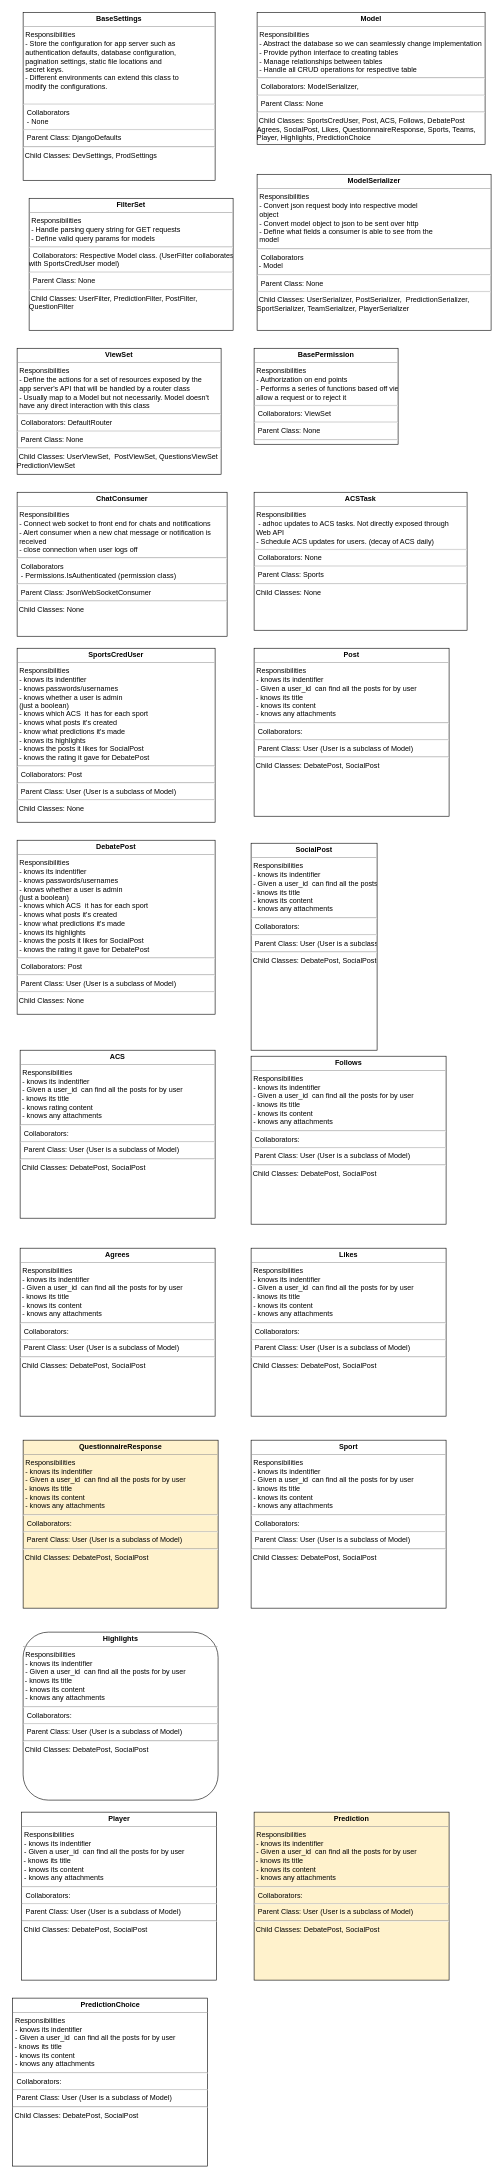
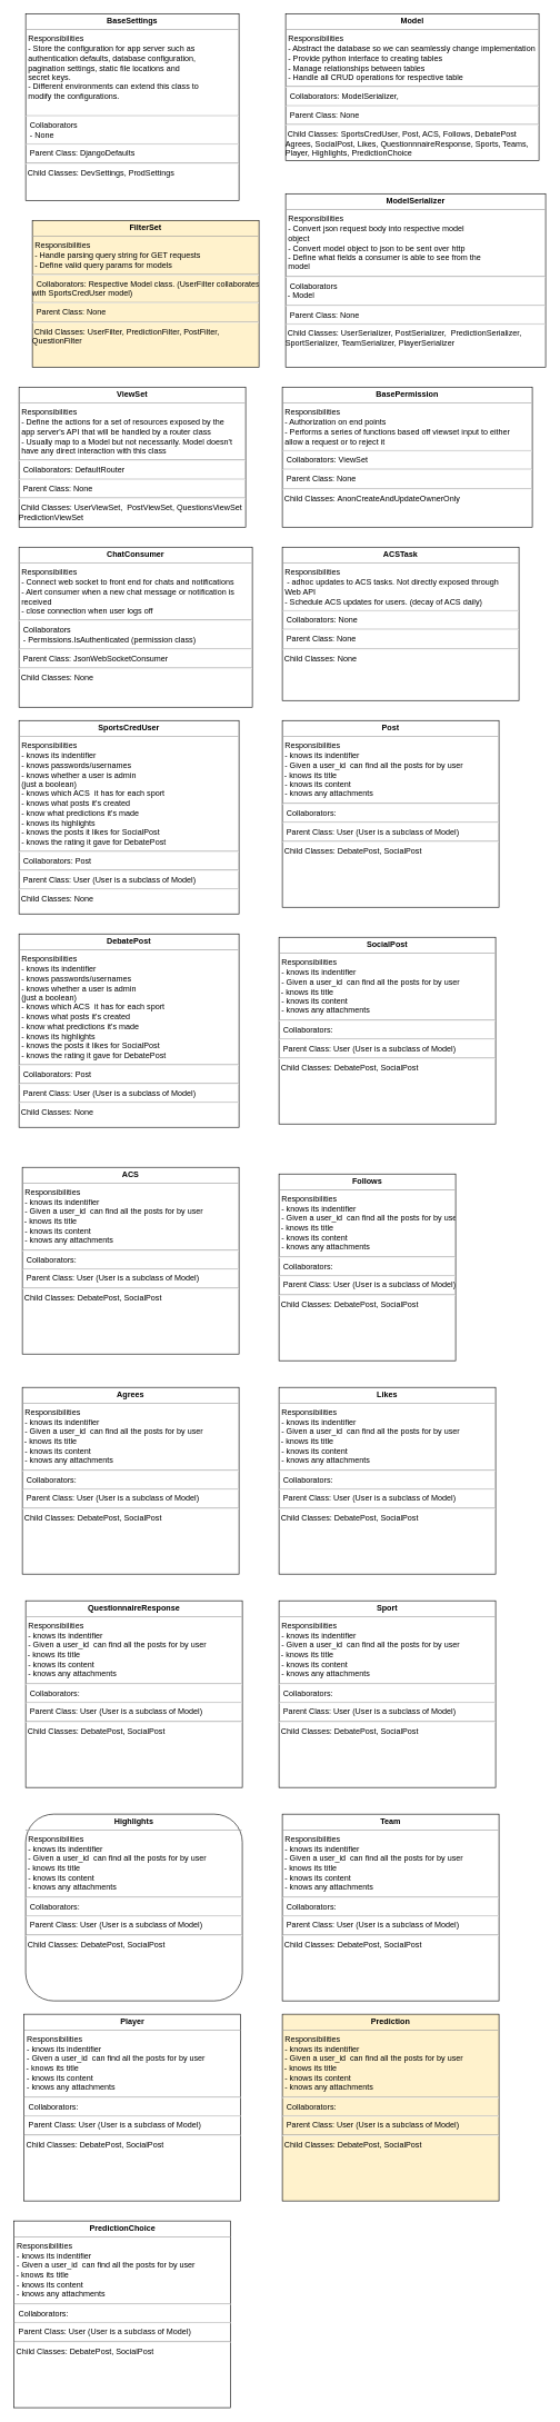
- <mxCell id="6" value="&lt;p style=&quot;margin: 0px ; margin-top: 4px ; text-align: center&quot;&gt;&lt;b&gt;FilterSet&lt;/b&gt;&lt;br&gt;&lt;/p&gt;&lt;hr size=&quot;1&quot;&gt;&lt;p style=&quot;margin: 0px ; margin-left: 4px&quot;&gt;&lt;/p&gt;&lt;p style=&quot;margin: 0px ; margin-left: 4px&quot;&gt;Responsibilities&lt;/p&gt;&lt;p style=&quot;margin: 0px ; margin-left: 4px&quot;&gt;- Handle parsing query string for GET requests&lt;br&gt;&lt;/p&gt;&lt;p style=&quot;margin: 0px ; margin-left: 4px&quot;&gt;- Define valid query params for models&lt;br&gt;&lt;/p&gt;&lt;hr&gt;&lt;div&gt;&amp;nbsp; Collaborators: Respective Model class. (UserFilter collaborates&lt;/div&gt;&lt;div&gt;with SportsCredUser model)&lt;br&gt;&lt;/div&gt;&lt;hr&gt;&amp;nbsp; Parent Class: None&amp;nbsp; &amp;nbsp;&lt;br&gt;&lt;hr&gt;&lt;div&gt;&amp;nbsp;Child Classes: UserFilter, PredictionFilter, PostFilter, &lt;br&gt;&lt;/div&gt;&lt;div&gt;QuestionFilter&lt;br&gt; &lt;/div&gt;" style="verticalAlign=top;align=left;overflow=fill;fontSize=12;fontFamily=Helvetica;html=1;" parent="1" vertex="1"><mxGeometry x="48" y="330" width="340" height="220" as="geometry" /></mxCell>
+ <mxCell id="6" value="&lt;p style=&quot;margin: 0px ; margin-top: 4px ; text-align: center&quot;&gt;&lt;b&gt;FilterSet&lt;/b&gt;&lt;br&gt;&lt;/p&gt;&lt;hr size=&quot;1&quot;&gt;&lt;p style=&quot;margin: 0px ; margin-left: 4px&quot;&gt;&lt;/p&gt;&lt;p style=&quot;margin: 0px ; margin-left: 4px&quot;&gt;Responsibilities&lt;/p&gt;&lt;p style=&quot;margin: 0px ; margin-left: 4px&quot;&gt;- Handle parsing query string for GET requests&lt;br&gt;&lt;/p&gt;&lt;p style=&quot;margin: 0px ; margin-left: 4px&quot;&gt;- Define valid query params for models&lt;br&gt;&lt;/p&gt;&lt;hr&gt;&lt;div&gt;&amp;nbsp; Collaborators: Respective Model class. (UserFilter collaborates&lt;/div&gt;&lt;div&gt;with SportsCredUser model)&lt;br&gt;&lt;/div&gt;&lt;hr&gt;&amp;nbsp; Parent Class: None&amp;nbsp; &amp;nbsp;&lt;br&gt;&lt;hr&gt;&lt;div&gt;&amp;nbsp;Child Classes: UserFilter, PredictionFilter, PostFilter, &lt;br&gt;&lt;/div&gt;&lt;div&gt;QuestionFilter&lt;br&gt; &lt;/div&gt;" style="verticalAlign=top;align=left;overflow=fill;fontSize=12;fontFamily=Helvetica;html=1;fillColor=#fff2cc;" parent="1" vertex="1"><mxGeometry x="48" y="330" width="340" height="220" as="geometry" /></mxCell>
- <mxCell id="5" value="&lt;p style=&quot;margin: 0px ; margin-top: 4px ; text-align: center&quot;&gt;&lt;b&gt;BasePermission&lt;/b&gt;&lt;br&gt;&lt;/p&gt;&lt;hr size=&quot;1&quot;&gt;&lt;p style=&quot;margin: 0px ; margin-left: 4px&quot;&gt;&lt;/p&gt;&lt;p style=&quot;margin: 0px ; margin-left: 4px&quot;&gt;Responsibilities&lt;/p&gt;&lt;p style=&quot;margin: 0px ; margin-left: 4px&quot;&gt;- Authorization on end points&lt;/p&gt;&lt;p style=&quot;margin: 0px ; margin-left: 4px&quot;&gt;- Performs a series of functions based off viewset input to either&lt;/p&gt;&lt;p style=&quot;margin: 0px ; margin-left: 4px&quot;&gt;allow a request or to reject it&lt;br&gt;&lt;/p&gt;&lt;hr&gt;&amp;nbsp; Collaborators: ViewSet &lt;br&gt;&lt;hr&gt;&amp;nbsp; Parent Class: None&amp;nbsp; &amp;nbsp;&lt;br&gt;&lt;hr&gt;&amp;nbsp;Child Classes: &lt;span class=&quot;pl-v&quot;&gt;AnonCreateAndUpdateOwnerOnly&lt;/span&gt;" style="verticalAlign=top;align=left;overflow=fill;fontSize=12;fontFamily=Helvetica;html=1;" parent="1" vertex="1"><mxGeometry x="423" y="580" width="240" height="160" as="geometry" /></mxCell>
+ <mxCell id="5" value="&lt;p style=&quot;margin: 0px ; margin-top: 4px ; text-align: center&quot;&gt;&lt;b&gt;BasePermission&lt;/b&gt;&lt;br&gt;&lt;/p&gt;&lt;hr size=&quot;1&quot;&gt;&lt;p style=&quot;margin: 0px ; margin-left: 4px&quot;&gt;&lt;/p&gt;&lt;p style=&quot;margin: 0px ; margin-left: 4px&quot;&gt;Responsibilities&lt;/p&gt;&lt;p style=&quot;margin: 0px ; margin-left: 4px&quot;&gt;- Authorization on end points&lt;/p&gt;&lt;p style=&quot;margin: 0px ; margin-left: 4px&quot;&gt;- Performs a series of functions based off viewset input to either&lt;/p&gt;&lt;p style=&quot;margin: 0px ; margin-left: 4px&quot;&gt;allow a request or to reject it&lt;br&gt;&lt;/p&gt;&lt;hr&gt;&amp;nbsp; Collaborators: ViewSet &lt;br&gt;&lt;hr&gt;&amp;nbsp; Parent Class: None&amp;nbsp; &amp;nbsp;&lt;br&gt;&lt;hr&gt;&amp;nbsp;Child Classes: &lt;span class=&quot;pl-v&quot;&gt;AnonCreateAndUpdateOwnerOnly&lt;/span&gt;" style="verticalAlign=top;align=left;overflow=fill;fontSize=12;fontFamily=Helvetica;html=1;" parent="1" vertex="1"><mxGeometry x="423" y="580" width="375" height="210" as="geometry" /></mxCell>
- <mxCell id="8" value="&lt;p style=&quot;margin: 0px ; margin-top: 4px ; text-align: center&quot;&gt;&lt;b&gt;ACSTask&lt;/b&gt;&lt;/p&gt;&lt;hr size=&quot;1&quot;&gt;&lt;p style=&quot;margin: 0px ; margin-left: 4px&quot;&gt;&lt;/p&gt;&lt;p style=&quot;margin: 0px ; margin-left: 4px&quot;&gt;Responsibilities&lt;/p&gt;&lt;p style=&quot;margin: 0px ; margin-left: 4px&quot;&gt;&amp;nbsp;- adhoc updates to ACS tasks. Not directly exposed through &lt;br&gt;&lt;/p&gt;&lt;p style=&quot;margin: 0px ; margin-left: 4px&quot;&gt;Web API &lt;br&gt;&lt;/p&gt;&lt;p style=&quot;margin: 0px ; margin-left: 4px&quot;&gt;- Schedule ACS updates for users. (decay of ACS daily)&lt;br&gt;&lt;/p&gt;&lt;hr&gt;&lt;div&gt;&amp;nbsp; Collaborators: None&lt;br&gt;&lt;/div&gt;&lt;hr&gt;&amp;nbsp; Parent Class: Sports&amp;nbsp; &amp;nbsp;&lt;br&gt;&lt;hr&gt;&amp;nbsp;Child Classes: None" style="verticalAlign=top;align=left;overflow=fill;fontSize=12;fontFamily=Helvetica;html=1;" parent="1" vertex="1"><mxGeometry x="423" y="820" width="355" height="230" as="geometry" /></mxCell>
+ <mxCell id="8" value="&lt;p style=&quot;margin: 0px ; margin-top: 4px ; text-align: center&quot;&gt;&lt;b&gt;ACSTask&lt;/b&gt;&lt;/p&gt;&lt;hr size=&quot;1&quot;&gt;&lt;p style=&quot;margin: 0px ; margin-left: 4px&quot;&gt;&lt;/p&gt;&lt;p style=&quot;margin: 0px ; margin-left: 4px&quot;&gt;Responsibilities&lt;/p&gt;&lt;p style=&quot;margin: 0px ; margin-left: 4px&quot;&gt;&amp;nbsp;- adhoc updates to ACS tasks. Not directly exposed through &lt;br&gt;&lt;/p&gt;&lt;p style=&quot;margin: 0px ; margin-left: 4px&quot;&gt;Web API &lt;br&gt;&lt;/p&gt;&lt;p style=&quot;margin: 0px ; margin-left: 4px&quot;&gt;- Schedule ACS updates for users. (decay of ACS daily)&lt;br&gt;&lt;/p&gt;&lt;hr&gt;&lt;div&gt;&amp;nbsp; Collaborators: None&lt;br&gt;&lt;/div&gt;&lt;hr&gt;&amp;nbsp; Parent Class: None&amp;nbsp; &amp;nbsp;&lt;br&gt;&lt;hr&gt;&amp;nbsp;Child Classes: None" style="verticalAlign=top;align=left;overflow=fill;fontSize=12;fontFamily=Helvetica;html=1;" parent="1" vertex="1"><mxGeometry x="423" y="820" width="355" height="230" as="geometry" /></mxCell>
- <mxCell id="13" value="&lt;p style=&quot;margin: 0px ; margin-top: 4px ; text-align: center&quot;&gt;&lt;b&gt;SocialPost&lt;/b&gt;&lt;br&gt;&lt;/p&gt;&lt;hr size=&quot;1&quot;&gt;&lt;p style=&quot;margin: 0px ; margin-left: 4px&quot;&gt;&lt;/p&gt;&lt;p style=&quot;margin: 0px ; margin-left: 4px&quot;&gt;Responsibilities&lt;/p&gt;&lt;p style=&quot;margin: 0px ; margin-left: 4px&quot;&gt;- knows its indentifier&lt;/p&gt;&lt;p style=&quot;margin: 0px ; margin-left: 4px&quot;&gt;- Given a user_id&amp;nbsp; can find all the posts for by user&lt;br&gt;&lt;/p&gt;&amp;nbsp;- knows its title&lt;br&gt;&lt;p style=&quot;margin: 0px ; margin-left: 4px&quot;&gt;- knows its content&lt;br&gt;&lt;/p&gt;&lt;p style=&quot;margin: 0px ; margin-left: 4px&quot;&gt;- knows any attachments&lt;br&gt;&lt;/p&gt;&lt;hr&gt;&amp;nbsp; Collaborators: &lt;br&gt;&lt;hr&gt;&amp;nbsp; Parent Class: User (User is a subclass of Model) &amp;nbsp; &lt;br&gt;&lt;hr&gt;&amp;nbsp;Child Classes: DebatePost, SocialPost" style="verticalAlign=top;align=left;overflow=fill;fontSize=12;fontFamily=Helvetica;html=1;" parent="1" vertex="1"><mxGeometry x="418" y="1405" width="210" height="345" as="geometry" /></mxCell>
+ <mxCell id="13" value="&lt;p style=&quot;margin: 0px ; margin-top: 4px ; text-align: center&quot;&gt;&lt;b&gt;SocialPost&lt;/b&gt;&lt;br&gt;&lt;/p&gt;&lt;hr size=&quot;1&quot;&gt;&lt;p style=&quot;margin: 0px ; margin-left: 4px&quot;&gt;&lt;/p&gt;&lt;p style=&quot;margin: 0px ; margin-left: 4px&quot;&gt;Responsibilities&lt;/p&gt;&lt;p style=&quot;margin: 0px ; margin-left: 4px&quot;&gt;- knows its indentifier&lt;/p&gt;&lt;p style=&quot;margin: 0px ; margin-left: 4px&quot;&gt;- Given a user_id&amp;nbsp; can find all the posts for by user&lt;br&gt;&lt;/p&gt;&amp;nbsp;- knows its title&lt;br&gt;&lt;p style=&quot;margin: 0px ; margin-left: 4px&quot;&gt;- knows its content&lt;br&gt;&lt;/p&gt;&lt;p style=&quot;margin: 0px ; margin-left: 4px&quot;&gt;- knows any attachments&lt;br&gt;&lt;/p&gt;&lt;hr&gt;&amp;nbsp; Collaborators: &lt;br&gt;&lt;hr&gt;&amp;nbsp; Parent Class: User (User is a subclass of Model) &amp;nbsp; &lt;br&gt;&lt;hr&gt;&amp;nbsp;Child Classes: DebatePost, SocialPost" style="verticalAlign=top;align=left;overflow=fill;fontSize=12;fontFamily=Helvetica;html=1;" parent="1" vertex="1"><mxGeometry x="418" y="1405" width="325" height="280" as="geometry" /></mxCell>
- <mxCell id="14" value="&lt;p style=&quot;margin: 0px ; margin-top: 4px ; text-align: center&quot;&gt;&lt;b&gt;ACS&lt;/b&gt;&lt;br&gt;&lt;/p&gt;&lt;hr size=&quot;1&quot;&gt;&lt;p style=&quot;margin: 0px ; margin-left: 4px&quot;&gt;&lt;/p&gt;&lt;p style=&quot;margin: 0px ; margin-left: 4px&quot;&gt;Responsibilities&lt;/p&gt;&lt;p style=&quot;margin: 0px ; margin-left: 4px&quot;&gt;- knows its indentifier&lt;/p&gt;&lt;p style=&quot;margin: 0px ; margin-left: 4px&quot;&gt;- Given a user_id&amp;nbsp; can find all the posts for by user&lt;br&gt;&lt;/p&gt;&amp;nbsp;- knows its title&lt;br&gt;&lt;p style=&quot;margin: 0px ; margin-left: 4px&quot;&gt;- knows rating content&lt;br&gt;&lt;/p&gt;&lt;p style=&quot;margin: 0px ; margin-left: 4px&quot;&gt;- knows any attachments&lt;br&gt;&lt;/p&gt;&lt;hr&gt;&amp;nbsp; Collaborators: &lt;br&gt;&lt;hr&gt;&amp;nbsp; Parent Class: User (User is a subclass of Model) &amp;nbsp; &lt;br&gt;&lt;hr&gt;&amp;nbsp;Child Classes: DebatePost, SocialPost" style="verticalAlign=top;align=left;overflow=fill;fontSize=12;fontFamily=Helvetica;html=1;" parent="1" vertex="1"><mxGeometry x="33" y="1750" width="325" height="280" as="geometry" /></mxCell>
+ <mxCell id="14" value="&lt;p style=&quot;margin: 0px ; margin-top: 4px ; text-align: center&quot;&gt;&lt;b&gt;ACS&lt;/b&gt;&lt;br&gt;&lt;/p&gt;&lt;hr size=&quot;1&quot;&gt;&lt;p style=&quot;margin: 0px ; margin-left: 4px&quot;&gt;&lt;/p&gt;&lt;p style=&quot;margin: 0px ; margin-left: 4px&quot;&gt;Responsibilities&lt;/p&gt;&lt;p style=&quot;margin: 0px ; margin-left: 4px&quot;&gt;- knows its indentifier&lt;/p&gt;&lt;p style=&quot;margin: 0px ; margin-left: 4px&quot;&gt;- Given a user_id&amp;nbsp; can find all the posts for by user&lt;br&gt;&lt;/p&gt;&amp;nbsp;- knows its title&lt;br&gt;&lt;p style=&quot;margin: 0px ; margin-left: 4px&quot;&gt;- knows its content&lt;br&gt;&lt;/p&gt;&lt;p style=&quot;margin: 0px ; margin-left: 4px&quot;&gt;- knows any attachments&lt;br&gt;&lt;/p&gt;&lt;hr&gt;&amp;nbsp; Collaborators: &lt;br&gt;&lt;hr&gt;&amp;nbsp; Parent Class: User (User is a subclass of Model) &amp;nbsp; &lt;br&gt;&lt;hr&gt;&amp;nbsp;Child Classes: DebatePost, SocialPost" style="verticalAlign=top;align=left;overflow=fill;fontSize=12;fontFamily=Helvetica;html=1;" parent="1" vertex="1"><mxGeometry x="33" y="1750" width="325" height="280" as="geometry" /></mxCell>
- <mxCell id="15" value="&lt;p style=&quot;margin: 0px ; margin-top: 4px ; text-align: center&quot;&gt;&lt;b&gt;Follows&lt;/b&gt;&lt;br&gt;&lt;/p&gt;&lt;hr size=&quot;1&quot;&gt;&lt;p style=&quot;margin: 0px ; margin-left: 4px&quot;&gt;&lt;/p&gt;&lt;p style=&quot;margin: 0px ; margin-left: 4px&quot;&gt;Responsibilities&lt;/p&gt;&lt;p style=&quot;margin: 0px ; margin-left: 4px&quot;&gt;- knows its indentifier&lt;/p&gt;&lt;p style=&quot;margin: 0px ; margin-left: 4px&quot;&gt;- Given a user_id&amp;nbsp; can find all the posts for by user&lt;br&gt;&lt;/p&gt;&amp;nbsp;- knows its title&lt;br&gt;&lt;p style=&quot;margin: 0px ; margin-left: 4px&quot;&gt;- knows its content&lt;br&gt;&lt;/p&gt;&lt;p style=&quot;margin: 0px ; margin-left: 4px&quot;&gt;- knows any attachments&lt;br&gt;&lt;/p&gt;&lt;hr&gt;&amp;nbsp; Collaborators: &lt;br&gt;&lt;hr&gt;&amp;nbsp; Parent Class: User (User is a subclass of Model) &amp;nbsp; &lt;br&gt;&lt;hr&gt;&amp;nbsp;Child Classes: DebatePost, SocialPost" style="verticalAlign=top;align=left;overflow=fill;fontSize=12;fontFamily=Helvetica;html=1;" parent="1" vertex="1"><mxGeometry x="418" y="1760" width="325" height="280" as="geometry" /></mxCell>
+ <mxCell id="15" value="&lt;p style=&quot;margin: 0px ; margin-top: 4px ; text-align: center&quot;&gt;&lt;b&gt;Follows&lt;/b&gt;&lt;br&gt;&lt;/p&gt;&lt;hr size=&quot;1&quot;&gt;&lt;p style=&quot;margin: 0px ; margin-left: 4px&quot;&gt;&lt;/p&gt;&lt;p style=&quot;margin: 0px ; margin-left: 4px&quot;&gt;Responsibilities&lt;/p&gt;&lt;p style=&quot;margin: 0px ; margin-left: 4px&quot;&gt;- knows its indentifier&lt;/p&gt;&lt;p style=&quot;margin: 0px ; margin-left: 4px&quot;&gt;- Given a user_id&amp;nbsp; can find all the posts for by user&lt;br&gt;&lt;/p&gt;&amp;nbsp;- knows its title&lt;br&gt;&lt;p style=&quot;margin: 0px ; margin-left: 4px&quot;&gt;- knows its content&lt;br&gt;&lt;/p&gt;&lt;p style=&quot;margin: 0px ; margin-left: 4px&quot;&gt;- knows any attachments&lt;br&gt;&lt;/p&gt;&lt;hr&gt;&amp;nbsp; Collaborators: &lt;br&gt;&lt;hr&gt;&amp;nbsp; Parent Class: User (User is a subclass of Model) &amp;nbsp; &lt;br&gt;&lt;hr&gt;&amp;nbsp;Child Classes: DebatePost, SocialPost" style="verticalAlign=top;align=left;overflow=fill;fontSize=12;fontFamily=Helvetica;html=1;" parent="1" vertex="1"><mxGeometry x="418" y="1760" width="265" height="280" as="geometry" /></mxCell>
- <mxCell id="18" value="&lt;p style=&quot;margin: 0px ; margin-top: 4px ; text-align: center&quot;&gt;&lt;b&gt;QuestionnaireResponse&lt;/b&gt;&lt;br&gt;&lt;/p&gt;&lt;hr size=&quot;1&quot;&gt;&lt;p style=&quot;margin: 0px ; margin-left: 4px&quot;&gt;&lt;/p&gt;&lt;p style=&quot;margin: 0px ; margin-left: 4px&quot;&gt;Responsibilities&lt;/p&gt;&lt;p style=&quot;margin: 0px ; margin-left: 4px&quot;&gt;- knows its indentifier&lt;/p&gt;&lt;p style=&quot;margin: 0px ; margin-left: 4px&quot;&gt;- Given a user_id&amp;nbsp; can find all the posts for by user&lt;br&gt;&lt;/p&gt;&amp;nbsp;- knows its title&lt;br&gt;&lt;p style=&quot;margin: 0px ; margin-left: 4px&quot;&gt;- knows its content&lt;br&gt;&lt;/p&gt;&lt;p style=&quot;margin: 0px ; margin-left: 4px&quot;&gt;- knows any attachments&lt;br&gt;&lt;/p&gt;&lt;hr&gt;&amp;nbsp; Collaborators: &lt;br&gt;&lt;hr&gt;&amp;nbsp; Parent Class: User (User is a subclass of Model) &amp;nbsp; &lt;br&gt;&lt;hr&gt;&amp;nbsp;Child Classes: DebatePost, SocialPost" style="verticalAlign=top;align=left;overflow=fill;fontSize=12;fontFamily=Helvetica;html=1;fillColor=#fff2cc;" parent="1" vertex="1"><mxGeometry x="38" y="2400" width="325" height="280" as="geometry" /></mxCell>
+ <mxCell id="18" value="&lt;p style=&quot;margin: 0px ; margin-top: 4px ; text-align: center&quot;&gt;&lt;b&gt;QuestionnaireResponse&lt;/b&gt;&lt;br&gt;&lt;/p&gt;&lt;hr size=&quot;1&quot;&gt;&lt;p style=&quot;margin: 0px ; margin-left: 4px&quot;&gt;&lt;/p&gt;&lt;p style=&quot;margin: 0px ; margin-left: 4px&quot;&gt;Responsibilities&lt;/p&gt;&lt;p style=&quot;margin: 0px ; margin-left: 4px&quot;&gt;- knows its indentifier&lt;/p&gt;&lt;p style=&quot;margin: 0px ; margin-left: 4px&quot;&gt;- Given a user_id&amp;nbsp; can find all the posts for by user&lt;br&gt;&lt;/p&gt;&amp;nbsp;- knows its title&lt;br&gt;&lt;p style=&quot;margin: 0px ; margin-left: 4px&quot;&gt;- knows its content&lt;br&gt;&lt;/p&gt;&lt;p style=&quot;margin: 0px ; margin-left: 4px&quot;&gt;- knows any attachments&lt;br&gt;&lt;/p&gt;&lt;hr&gt;&amp;nbsp; Collaborators: &lt;br&gt;&lt;hr&gt;&amp;nbsp; Parent Class: User (User is a subclass of Model) &amp;nbsp; &lt;br&gt;&lt;hr&gt;&amp;nbsp;Child Classes: DebatePost, SocialPost" style="verticalAlign=top;align=left;overflow=fill;fontSize=12;fontFamily=Helvetica;html=1;" parent="1" vertex="1"><mxGeometry x="38" y="2400" width="325" height="280" as="geometry" /></mxCell>
+ <mxCell id="21" value="&lt;p style=&quot;margin: 0px ; margin-top: 4px ; text-align: center&quot;&gt;&lt;b&gt;Team&lt;/b&gt;&lt;br&gt;&lt;/p&gt;&lt;hr size=&quot;1&quot;&gt;&lt;p style=&quot;margin: 0px ; margin-left: 4px&quot;&gt;&lt;/p&gt;&lt;p style=&quot;margin: 0px ; margin-left: 4px&quot;&gt;Responsibilities&lt;/p&gt;&lt;p style=&quot;margin: 0px ; margin-left: 4px&quot;&gt;- knows its indentifier&lt;/p&gt;&lt;p style=&quot;margin: 0px ; margin-left: 4px&quot;&gt;- Given a user_id&amp;nbsp; can find all the posts for by user&lt;br&gt;&lt;/p&gt;&amp;nbsp;- knows its title&lt;br&gt;&lt;p style=&quot;margin: 0px ; margin-left: 4px&quot;&gt;- knows its content&lt;br&gt;&lt;/p&gt;&lt;p style=&quot;margin: 0px ; margin-left: 4px&quot;&gt;- knows any attachments&lt;br&gt;&lt;/p&gt;&lt;hr&gt;&amp;nbsp; Collaborators: &lt;br&gt;&lt;hr&gt;&amp;nbsp; Parent Class: User (User is a subclass of Model) &amp;nbsp; &lt;br&gt;&lt;hr&gt;&amp;nbsp;Child Classes: DebatePost, SocialPost" style="verticalAlign=top;align=left;overflow=fill;fontSize=12;fontFamily=Helvetica;html=1;" parent="1" vertex="1"><mxGeometry x="423" y="2720" width="325" height="280" as="geometry" /></mxCell>
